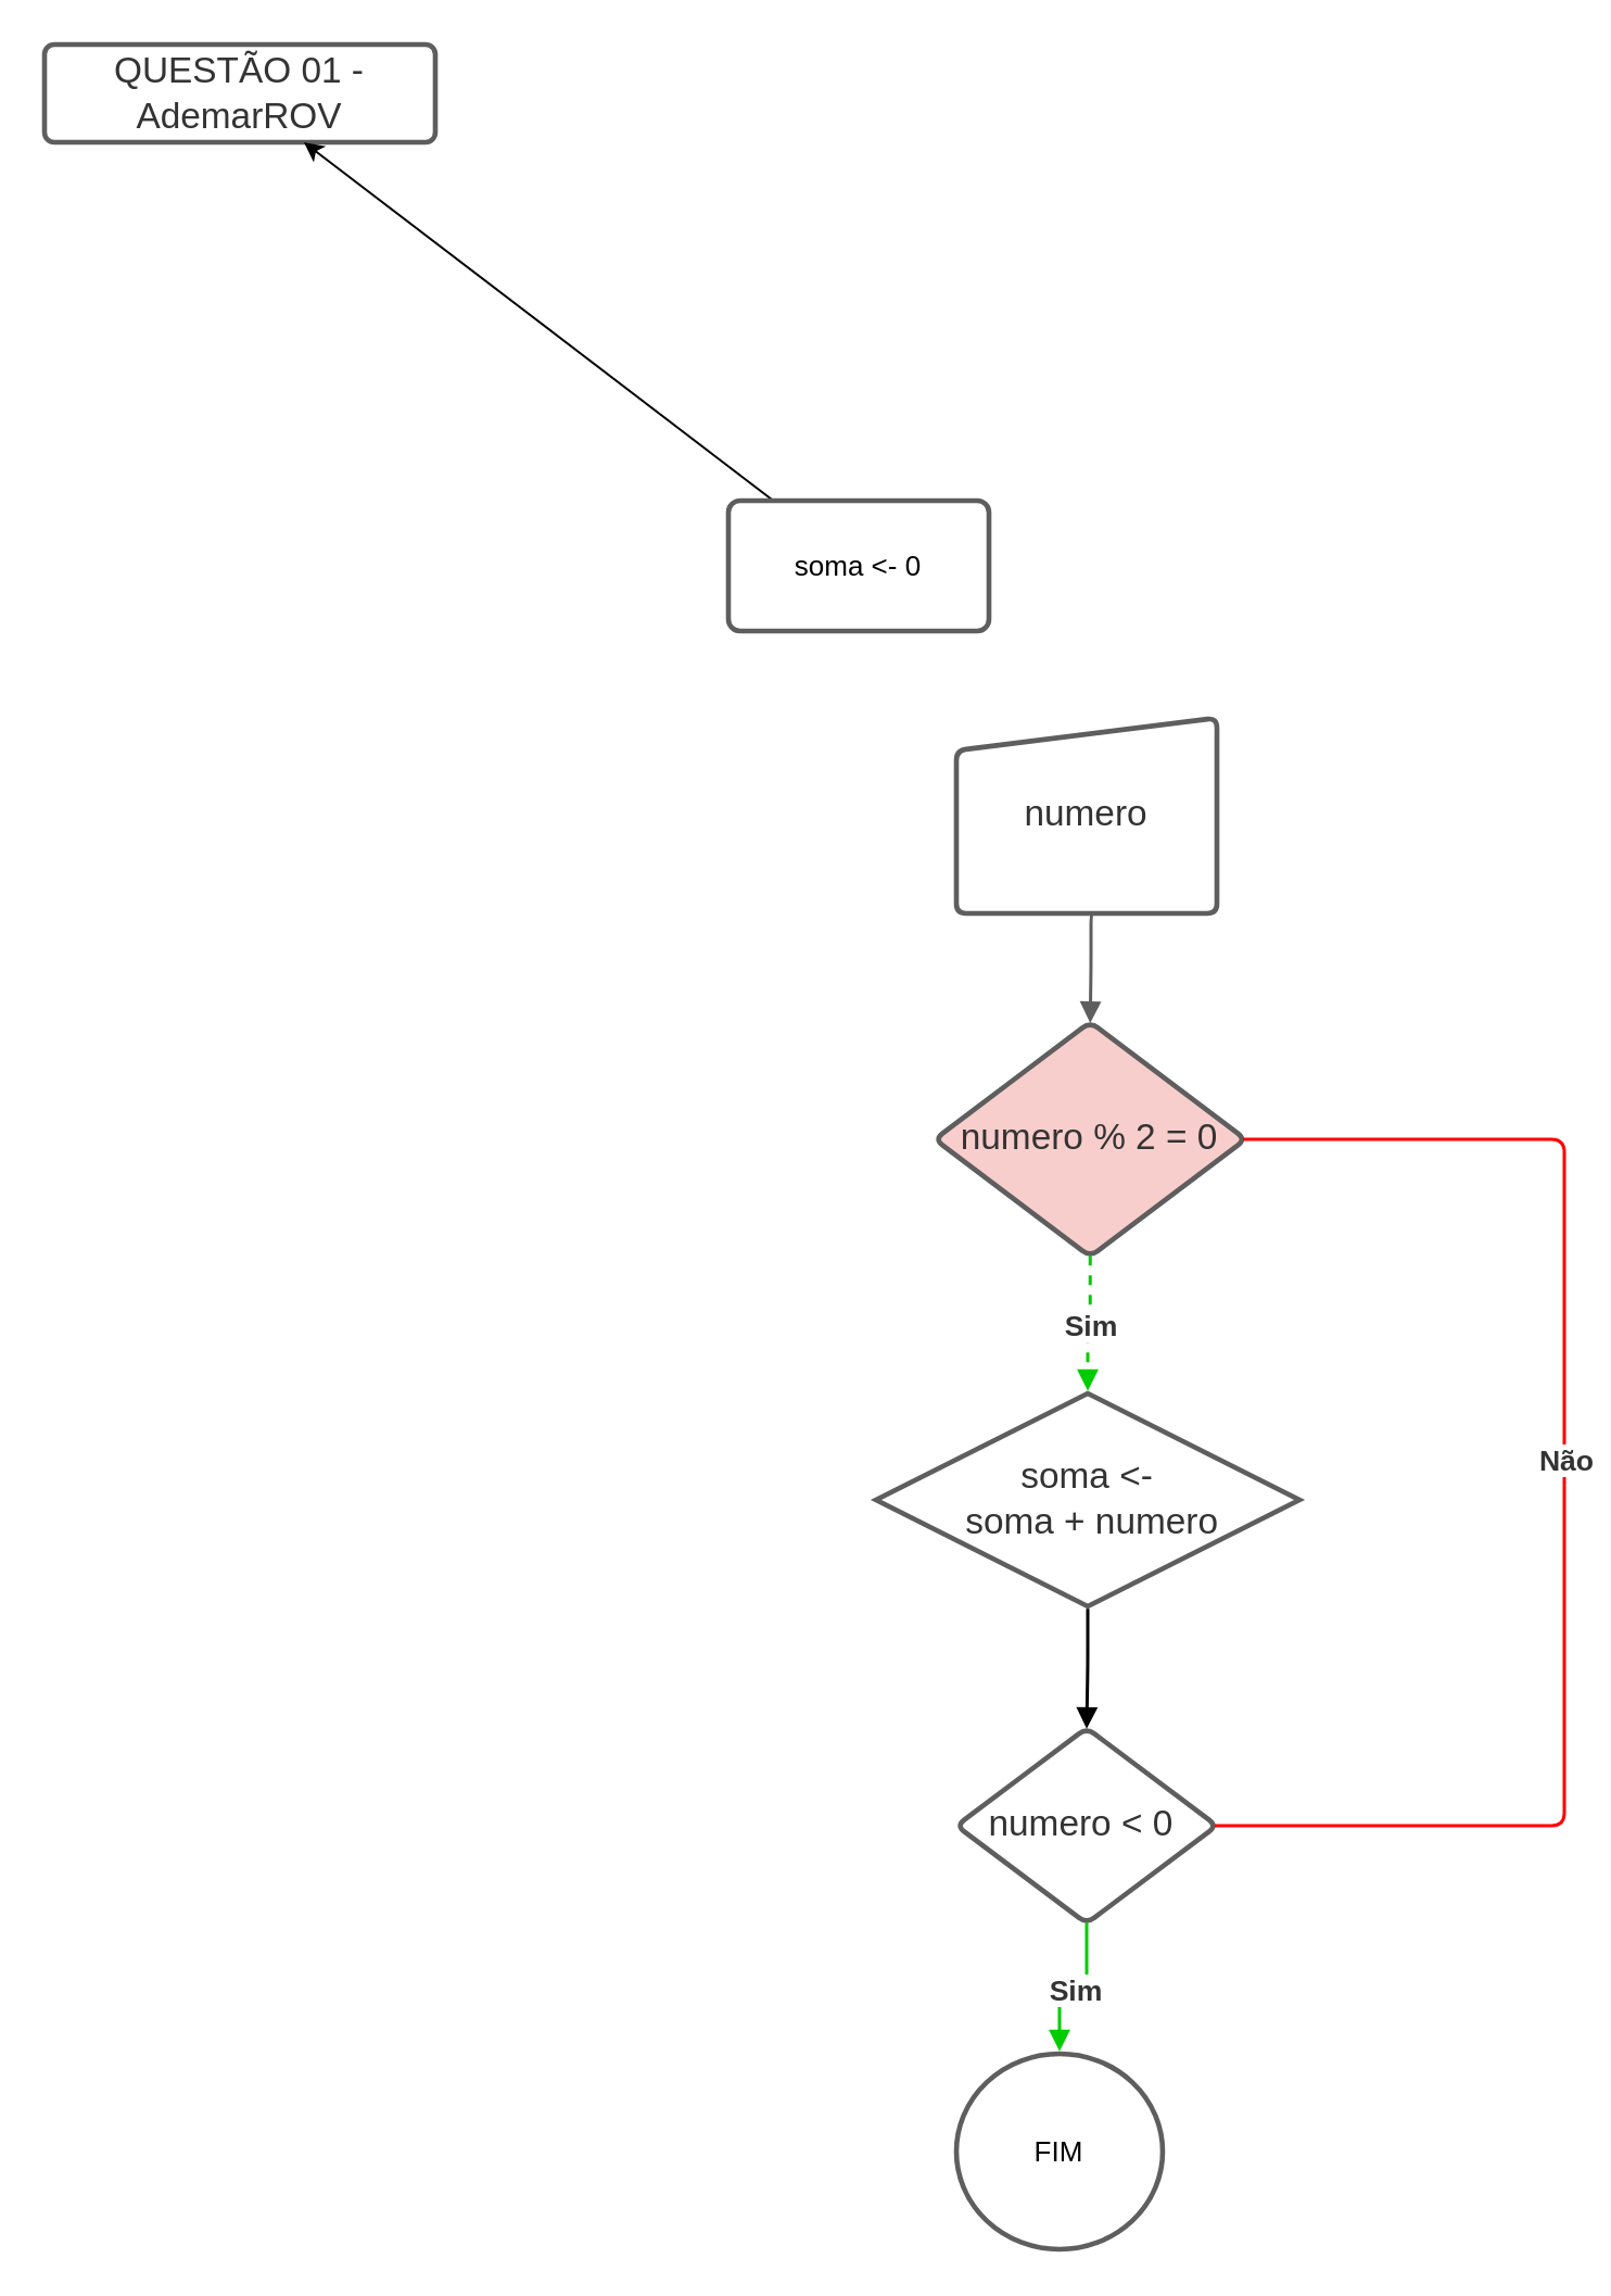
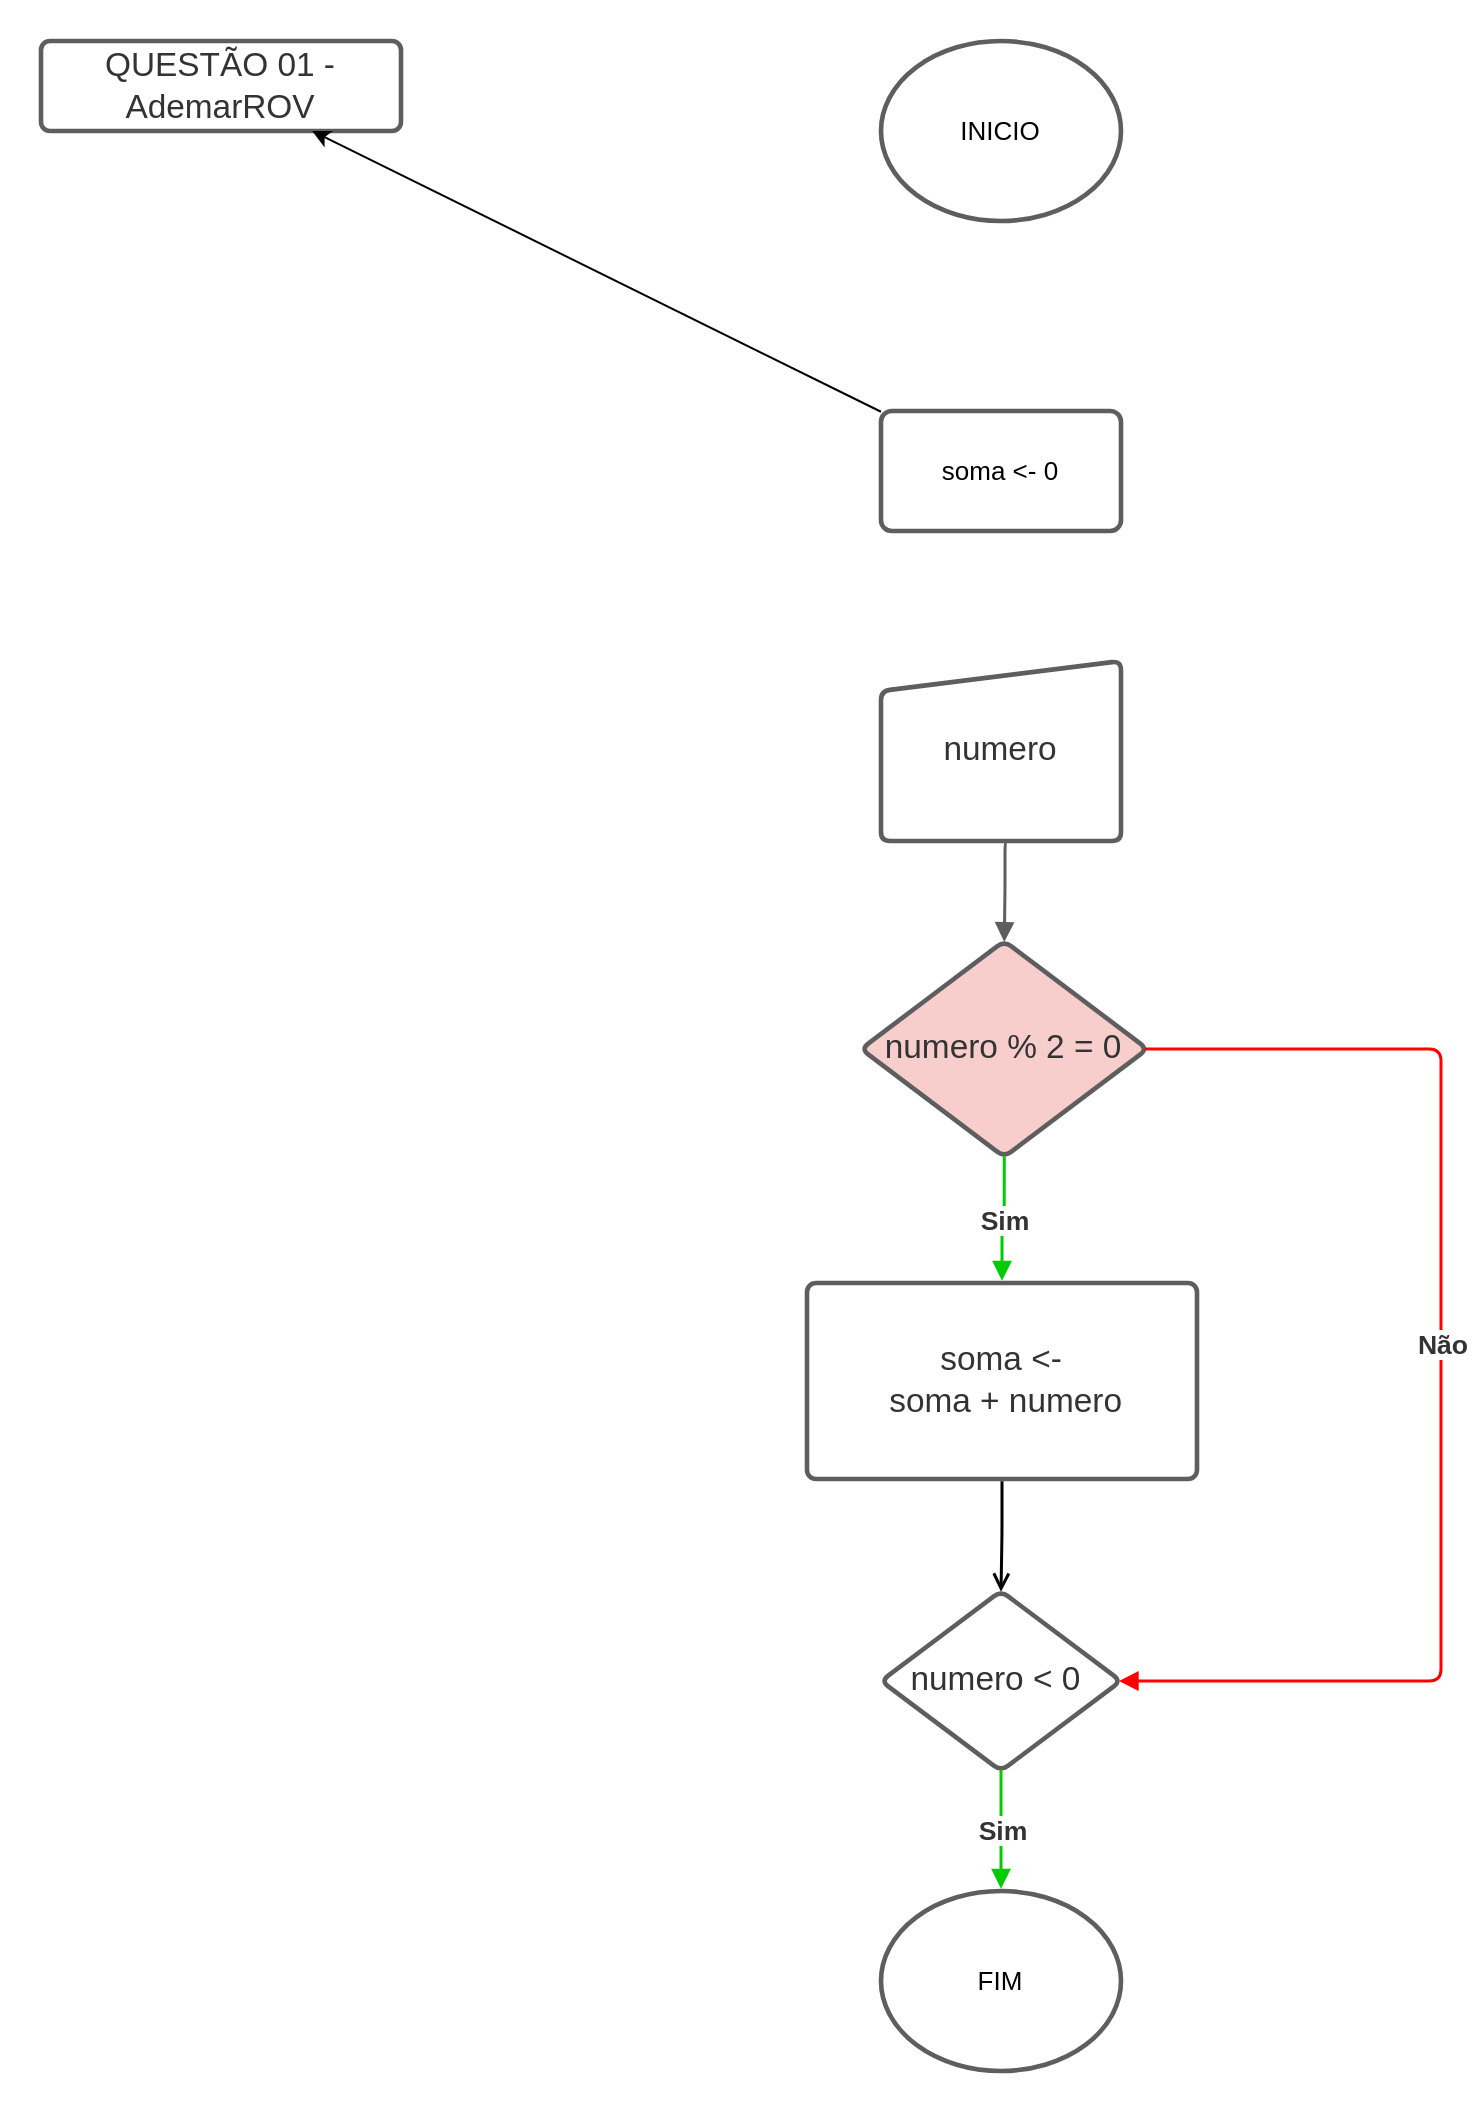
+ <mxCell id="2" value="INICIO" style="html=1;overflow=block;blockSpacing=1;whiteSpace=wrap;ellipse;fontSize=13;spacing=3.8;strokeColor=#5e5e5e;strokeOpacity=100;rounded=1;absoluteArcSize=1;arcSize=9;strokeWidth=2.3;" parent="1" vertex="1"><mxGeometry x="440" y="20" width="120" height="90" as="geometry" /></mxCell>
- <mxCell id="18" value="soma &amp;lt;- 0" style="whiteSpace=wrap;html=1;fontSize=13;strokeColor=#5e5e5e;spacing=3.8;rounded=1;arcSize=9;strokeWidth=2.3;" parent="1" vertex="1"><mxGeometry x="335" y="230" width="120" height="60" as="geometry" /></mxCell>
+ <mxCell id="18" value="soma &amp;lt;- 0" style="whiteSpace=wrap;html=1;fontSize=13;strokeColor=#5e5e5e;spacing=3.8;rounded=1;arcSize=9;strokeWidth=2.3;" parent="1" vertex="1"><mxGeometry x="440" y="205" width="120" height="60" as="geometry" /></mxCell>
- <mxCell id="6" value="" style="html=1;jettySize=18;whiteSpace=wrap;fontSize=13.3;fontColor=#333333;fontStyle=1;strokeColor=#00CC00;strokeWidth=1.5;rounded=1;arcSize=12;edgeStyle=orthogonalEdgeStyle;startArrow=none;endArrow=block;endFill=1;exitX=0.5;exitY=0.996;exitPerimeter=0;entryX=0.5;entryY=-0.012;entryPerimeter=0;dashed=1;" parent="1" source="5" target="8" edge="1"><mxGeometry width="100" height="100" relative="1" as="geometry"><Array as="points" /></mxGeometry></mxCell>
+ <mxCell id="6" value="" style="html=1;jettySize=18;whiteSpace=wrap;fontSize=13.3;fontColor=#333333;fontStyle=1;strokeColor=#00CC00;strokeWidth=1.5;rounded=1;arcSize=12;edgeStyle=orthogonalEdgeStyle;startArrow=none;endArrow=block;endFill=1;exitX=0.5;exitY=0.996;exitPerimeter=0;entryX=0.5;entryY=-0.012;entryPerimeter=0;" parent="1" source="5" target="8" edge="1"><mxGeometry width="100" height="100" relative="1" as="geometry"><Array as="points" /></mxGeometry></mxCell>
- <mxCell id="8" value="soma &amp;lt;-&lt;br&gt;&amp;nbsp;soma + numero" style="rhombus;html=1;overflow=block;blockSpacing=1;whiteSpace=wrap;fontSize=16.7;fontColor=#333333;spacing=9;strokeColor=#5E5E5E;absoluteArcSize=1;arcSize=9;strokeWidth=2.3;" parent="1" vertex="1"><mxGeometry x="403" y="641" width="195" height="98" as="geometry" /></mxCell>
+ <mxCell id="8" value="soma &amp;lt;-&lt;br&gt;&amp;nbsp;soma + numero" style="html=1;overflow=block;blockSpacing=1;whiteSpace=wrap;fontSize=16.7;fontColor=#333333;spacing=9;strokeColor=#5E5E5E;rounded=1;absoluteArcSize=1;arcSize=9;strokeWidth=2.3;" parent="1" vertex="1"><mxGeometry x="403" y="641" width="195" height="98" as="geometry" /></mxCell>
- <mxCell id="9" value="" style="html=1;jettySize=18;whiteSpace=wrap;fontSize=13;strokeColor=#000000;strokeWidth=1.5;rounded=1;arcSize=12;edgeStyle=orthogonalEdgeStyle;startArrow=none;endArrow=block;endFill=1;exitX=0.5;exitY=1.012;exitPerimeter=0;entryX=0.5;entryY=0.004;entryPerimeter=0;" parent="1" source="8" target="10" edge="1"><mxGeometry width="100" height="100" relative="1" as="geometry"><Array as="points" /></mxGeometry></mxCell>
+ <mxCell id="9" value="" style="html=1;jettySize=18;whiteSpace=wrap;fontSize=13;strokeColor=#000000;strokeWidth=1.5;rounded=1;arcSize=12;edgeStyle=orthogonalEdgeStyle;startArrow=none;endArrow=open;endFill=1;exitX=0.5;exitY=1.012;exitPerimeter=0;entryX=0.5;entryY=0.004;entryPerimeter=0;" parent="1" source="8" target="10" edge="1"><mxGeometry width="100" height="100" relative="1" as="geometry"><Array as="points" /></mxGeometry></mxCell>
- <mxCell id="14" value="" style="html=1;jettySize=18;whiteSpace=wrap;fontSize=13.3;fontColor=#333333;fontStyle=1;strokeColor=#FF0000;strokeWidth=1.5;rounded=1;arcSize=12;edgeStyle=orthogonalEdgeStyle;startArrow=none;endArrow=none;endFill=1;exitX=0.991;exitY=0.5;exitPerimeter=0;entryX=0.991;entryY=0.5;entryPerimeter=0;" parent="1" source="5" target="10" edge="1"><mxGeometry width="100" height="100" relative="1" as="geometry"><Array as="points"><mxPoint x="720" y="524" /><mxPoint x="720" y="840" /></Array></mxGeometry></mxCell>
+ <mxCell id="14" value="" style="html=1;jettySize=18;whiteSpace=wrap;fontSize=13.3;fontColor=#333333;fontStyle=1;strokeColor=#FF0000;strokeWidth=1.5;rounded=1;arcSize=12;edgeStyle=orthogonalEdgeStyle;startArrow=none;endArrow=block;endFill=1;exitX=0.991;exitY=0.5;exitPerimeter=0;entryX=0.991;entryY=0.5;entryPerimeter=0;" parent="1" source="5" target="10" edge="1"><mxGeometry width="100" height="100" relative="1" as="geometry"><Array as="points"><mxPoint x="720" y="524" /><mxPoint x="720" y="840" /></Array></mxGeometry></mxCell>
- <mxCell id="13" value="FIM" style="html=1;overflow=block;blockSpacing=1;whiteSpace=wrap;ellipse;fontSize=13;spacing=3.8;strokeColor=#5e5e5e;strokeOpacity=100;rounded=1;absoluteArcSize=1;arcSize=9;strokeWidth=2.3;" parent="1" vertex="1"><mxGeometry x="440" y="945" width="95" height="90" as="geometry" /></mxCell>
+ <mxCell id="13" value="FIM" style="html=1;overflow=block;blockSpacing=1;whiteSpace=wrap;ellipse;fontSize=13;spacing=3.8;strokeColor=#5e5e5e;strokeOpacity=100;rounded=1;absoluteArcSize=1;arcSize=9;strokeWidth=2.3;" parent="1" vertex="1"><mxGeometry x="440" y="945" width="120" height="90" as="geometry" /></mxCell>
